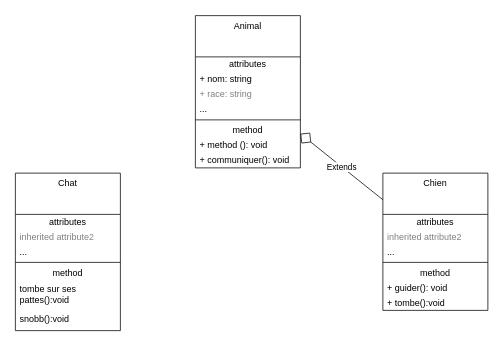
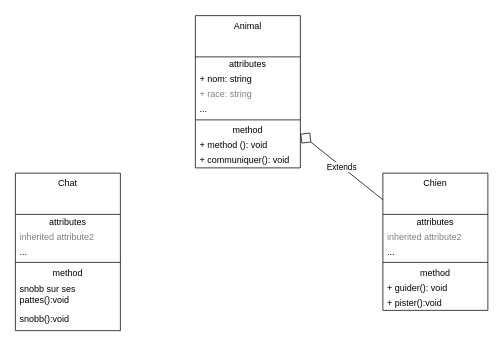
- <mxCell id="8" value="tombe sur ses pattes():void" style="text;html=1;strokeColor=none;fillColor=none;align=left;verticalAlign=middle;spacingLeft=4;spacingRight=4;overflow=hidden;rotatable=0;points=[[0,0.5],[1,0.5]];portConstraint=eastwest;whiteSpace=wrap;" vertex="1" parent="2"><mxGeometry y="143" width="140" height="37" as="geometry" /></mxCell>
+ <mxCell id="8" value="snobb sur ses pattes():void" style="text;html=1;strokeColor=none;fillColor=none;align=left;verticalAlign=middle;spacingLeft=4;spacingRight=4;overflow=hidden;rotatable=0;points=[[0,0.5],[1,0.5]];portConstraint=eastwest;whiteSpace=wrap;" vertex="1" parent="2"><mxGeometry y="143" width="140" height="37" as="geometry" /></mxCell>
- <mxCell id="26" value="+ tombe():void" style="text;html=1;strokeColor=none;fillColor=none;align=left;verticalAlign=middle;spacingLeft=4;spacingRight=4;overflow=hidden;rotatable=0;points=[[0,0.5],[1,0.5]];portConstraint=eastwest;whiteSpace=wrap;" vertex="1" parent="19"><mxGeometry y="163" width="140" height="20" as="geometry" /></mxCell>
+ <mxCell id="26" value="+ pister():void" style="text;html=1;strokeColor=none;fillColor=none;align=left;verticalAlign=middle;spacingLeft=4;spacingRight=4;overflow=hidden;rotatable=0;points=[[0,0.5],[1,0.5]];portConstraint=eastwest;whiteSpace=wrap;" vertex="1" parent="19"><mxGeometry y="163" width="140" height="20" as="geometry" /></mxCell>
